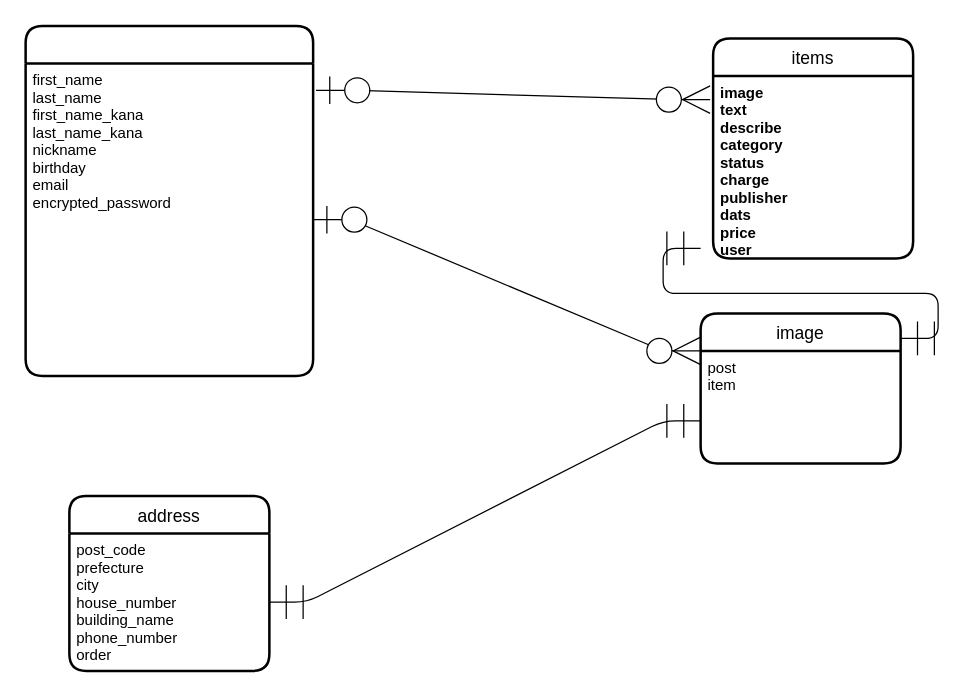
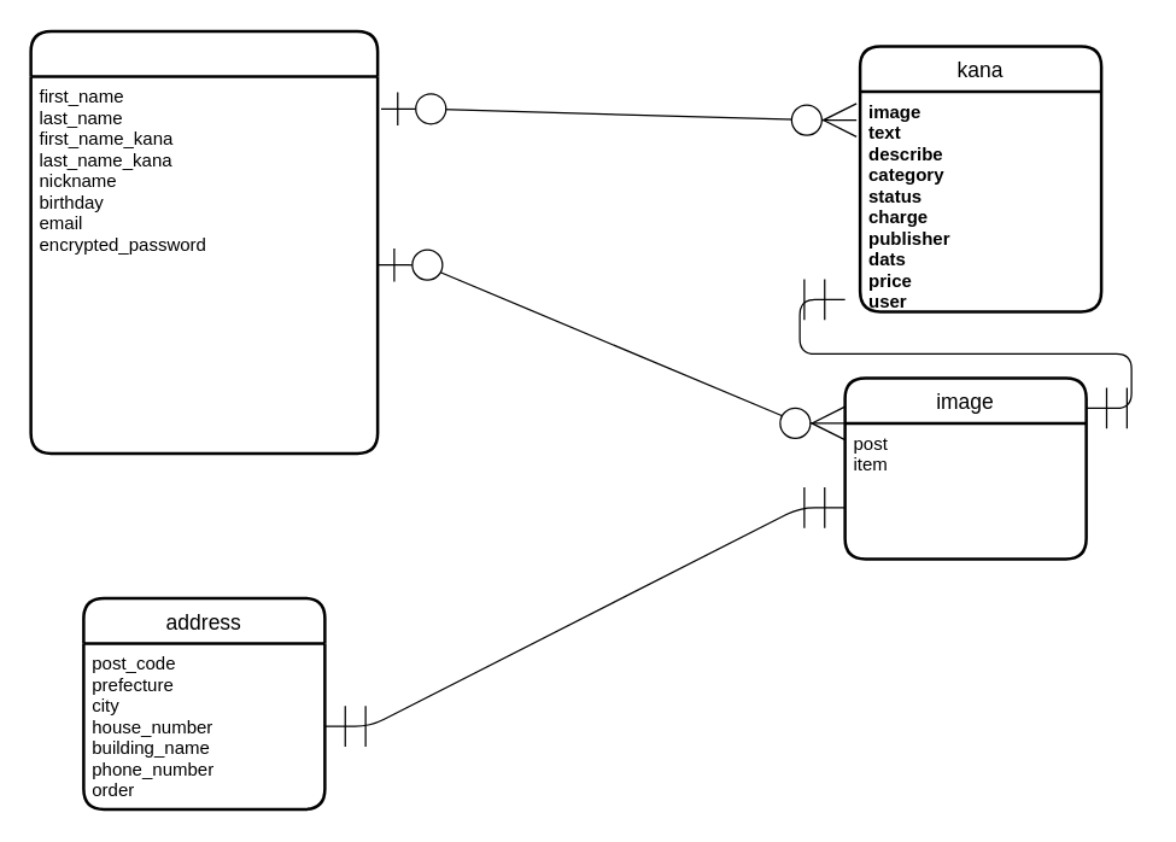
- <mxCell id="4" value="items" style="swimlane;childLayout=stackLayout;horizontal=1;startSize=30;horizontalStack=0;rounded=1;fontSize=14;fontStyle=0;strokeWidth=2;resizeParent=0;resizeLast=1;shadow=0;dashed=0;align=center;" parent="1" vertex="1"><mxGeometry x="570" y="30" width="160" height="176" as="geometry" /></mxCell>
+ <mxCell id="4" value="kana" style="swimlane;childLayout=stackLayout;horizontal=1;startSize=30;horizontalStack=0;rounded=1;fontSize=14;fontStyle=0;strokeWidth=2;resizeParent=0;resizeLast=1;shadow=0;dashed=0;align=center;" parent="1" vertex="1"><mxGeometry x="570" y="30" width="160" height="176" as="geometry" /></mxCell>
